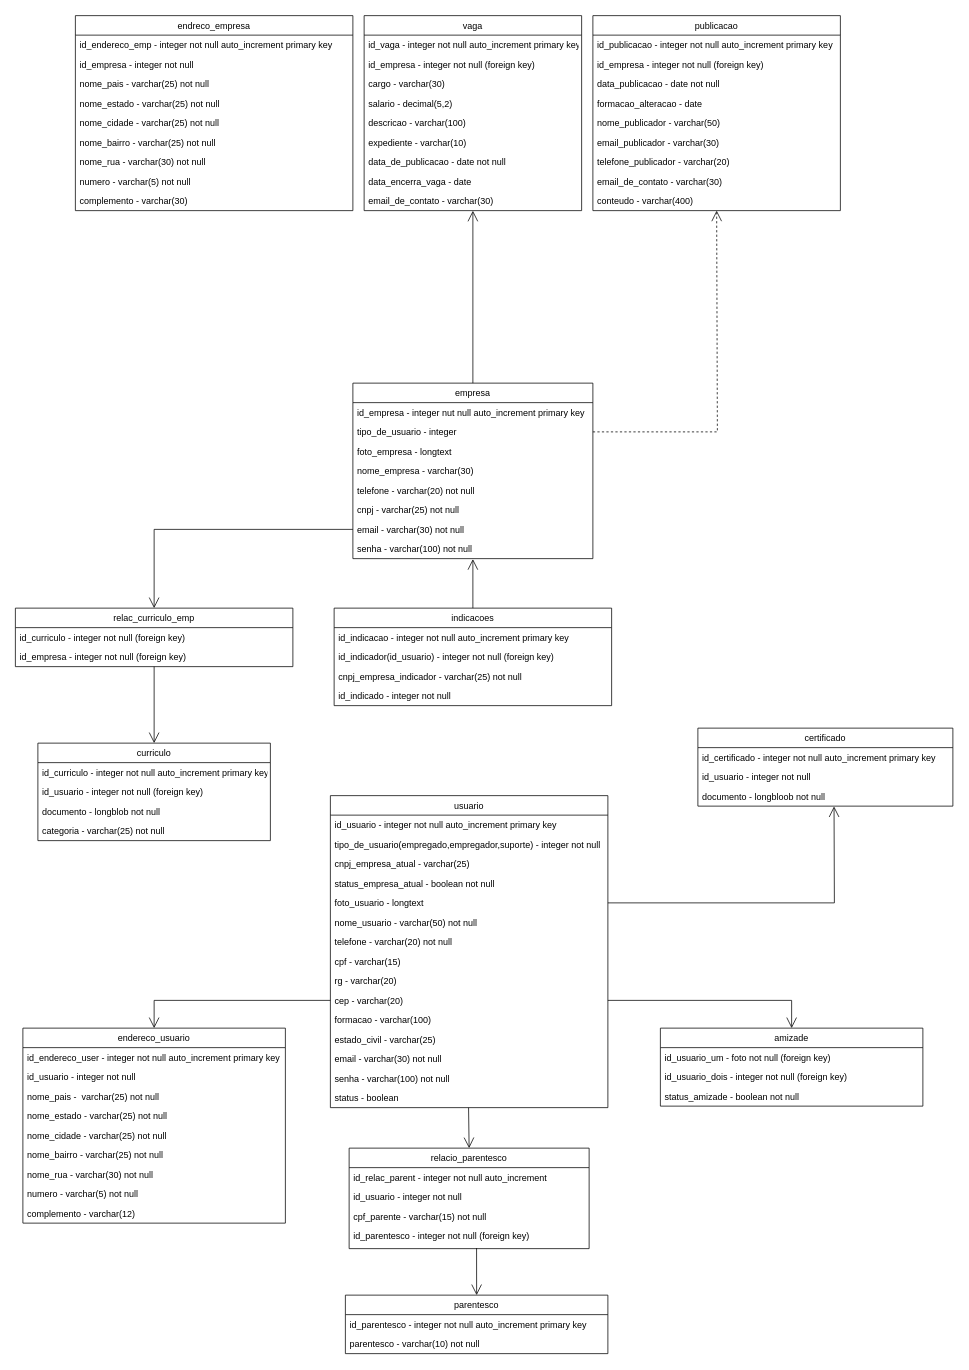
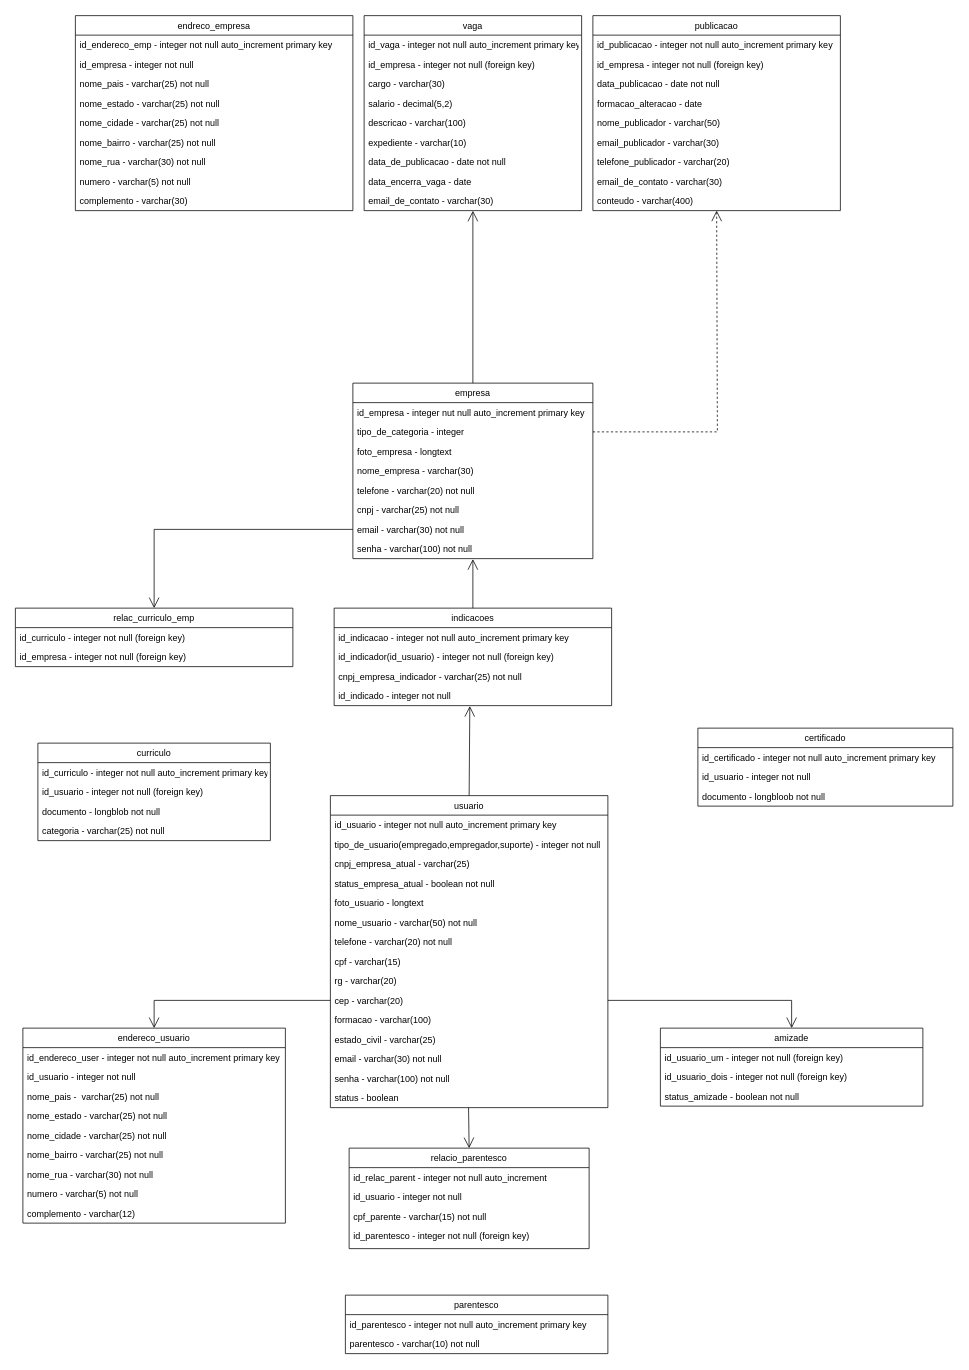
- <mxCell id="20" value="tipo_de_usuario - integer" style="text;strokeColor=none;fillColor=none;align=left;verticalAlign=top;spacingLeft=4;spacingRight=4;overflow=hidden;rotatable=0;points=[[0,0.5],[1,0.5]];portConstraint=eastwest;" parent="18" vertex="1"><mxGeometry y="52" width="320" height="26" as="geometry" /></mxCell>
+ <mxCell id="20" value="tipo_de_categoria - integer" style="text;strokeColor=none;fillColor=none;align=left;verticalAlign=top;spacingLeft=4;spacingRight=4;overflow=hidden;rotatable=0;points=[[0,0.5],[1,0.5]];portConstraint=eastwest;" parent="18" vertex="1"><mxGeometry y="52" width="320" height="26" as="geometry" /></mxCell>
- <mxCell id="97" value="" style="endArrow=open;endFill=1;endSize=12;html=1;rounded=0;entryX=0.5;entryY=0;entryDx=0;entryDy=0;exitX=0.5;exitY=1;exitDx=0;exitDy=0;" parent="1" source="89" target="47" edge="1"><mxGeometry width="160" relative="1" as="geometry"><mxPoint x="40" y="1090" as="sourcePoint" /><mxPoint x="330" y="1170" as="targetPoint" /></mxGeometry></mxCell>
+ <mxCell id="100" value="" style="endArrow=open;endFill=1;endSize=12;html=1;rounded=0;exitX=0.5;exitY=0;exitDx=0;exitDy=0;entryX=0.489;entryY=1.023;entryDx=0;entryDy=0;entryPerimeter=0;" parent="1" edge="1" target="80" source="2"><mxGeometry width="160" relative="1" as="geometry"><mxPoint x="620" y="1299.69" as="sourcePoint" /><mxPoint x="620.37" y="1100.002" as="targetPoint" /></mxGeometry></mxCell>
- <mxCell id="102" value="" style="endArrow=open;endFill=1;endSize=12;html=1;rounded=0;exitX=1;exitY=0.5;exitDx=0;exitDy=0;entryX=0.534;entryY=1.015;entryDx=0;entryDy=0;entryPerimeter=0;" parent="1" source="7" target="75" edge="1"><mxGeometry width="160" relative="1" as="geometry"><mxPoint x="710" y="1470" as="sourcePoint" /><mxPoint x="1140" y="1460" as="targetPoint" /><Array as="points"><mxPoint x="1112" y="1203" /></Array></mxGeometry></mxCell>
- <mxCell id="93" value="id_usuario_um - foto not null (foreign key)" style="text;strokeColor=none;fillColor=none;align=left;verticalAlign=top;spacingLeft=4;spacingRight=4;overflow=hidden;rotatable=0;points=[[0,0.5],[1,0.5]];portConstraint=eastwest;" parent="92" vertex="1"><mxGeometry y="26" width="350" height="26" as="geometry" /></mxCell>
+ <mxCell id="93" value="id_usuario_um - integer not null (foreign key)" style="text;strokeColor=none;fillColor=none;align=left;verticalAlign=top;spacingLeft=4;spacingRight=4;overflow=hidden;rotatable=0;points=[[0,0.5],[1,0.5]];portConstraint=eastwest;" parent="92" vertex="1"><mxGeometry y="26" width="350" height="26" as="geometry" /></mxCell>
- <mxCell id="105" value="" style="endArrow=open;endFill=1;endSize=12;html=1;rounded=0;entryX=0.5;entryY=0;entryDx=0;entryDy=0;exitX=0.531;exitY=0.976;exitDx=0;exitDy=0;exitPerimeter=0;" parent="1" source="88" target="81" edge="1"><mxGeometry width="160" relative="1" as="geometry"><mxPoint x="430" y="1770" as="sourcePoint" /><mxPoint x="590" y="1770" as="targetPoint" /></mxGeometry></mxCell>
